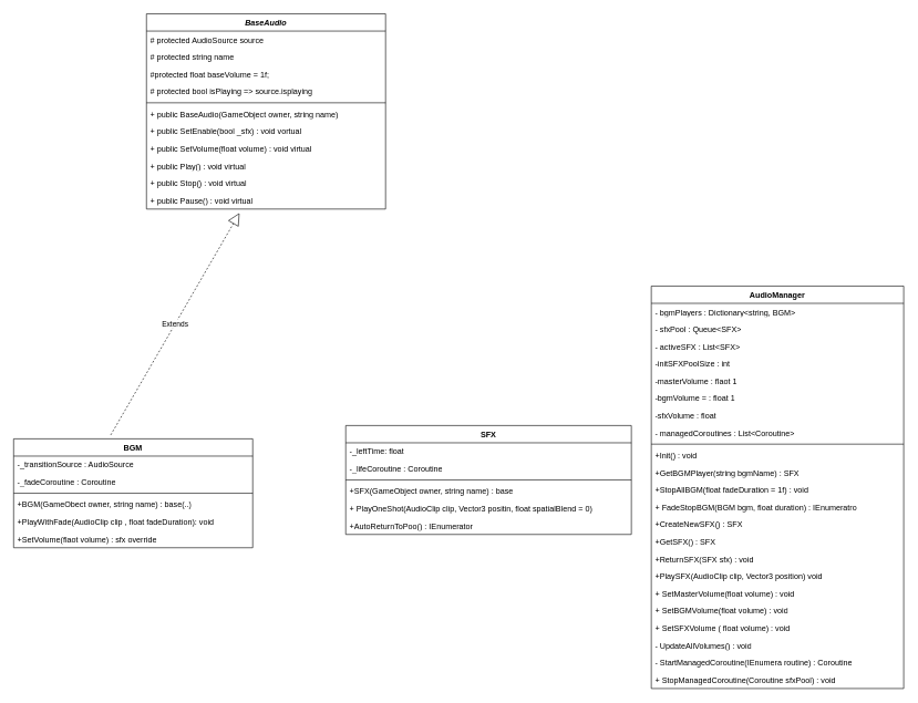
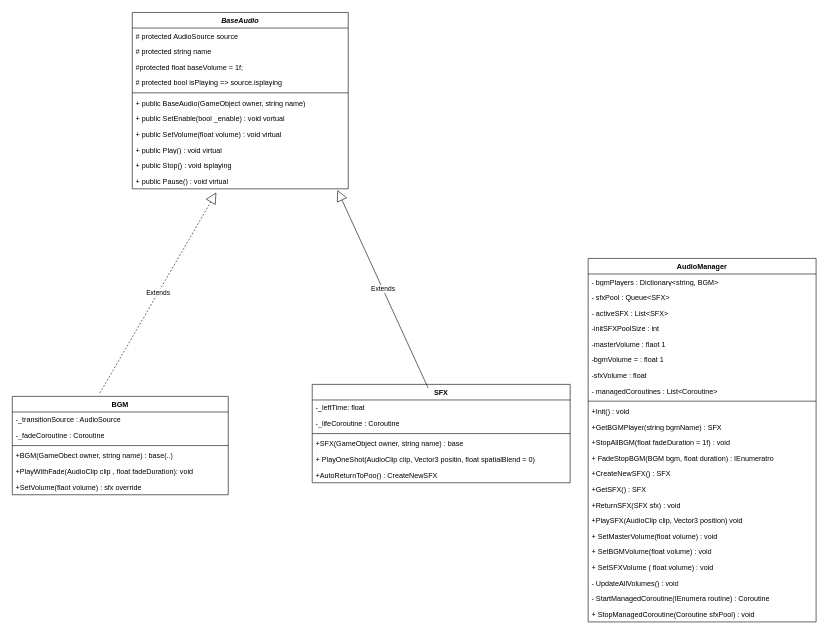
- <mxCell id="9" value="+ public SetEnable(bool _sfx) : void vortual" style="text;strokeColor=none;fillColor=none;align=left;verticalAlign=top;spacingLeft=4;spacingRight=4;overflow=hidden;rotatable=0;points=[[0,0.5],[1,0.5]];portConstraint=eastwest;whiteSpace=wrap;html=1;" vertex="1" parent="2"><mxGeometry y="164" width="360" height="26" as="geometry" /></mxCell>
+ <mxCell id="9" value="+ public SetEnable(bool _enable) : void vortual" style="text;strokeColor=none;fillColor=none;align=left;verticalAlign=top;spacingLeft=4;spacingRight=4;overflow=hidden;rotatable=0;points=[[0,0.5],[1,0.5]];portConstraint=eastwest;whiteSpace=wrap;html=1;" vertex="1" parent="2"><mxGeometry y="164" width="360" height="26" as="geometry" /></mxCell>
- <mxCell id="12" value="+ public Stop() : void virtual" style="text;strokeColor=none;fillColor=none;align=left;verticalAlign=top;spacingLeft=4;spacingRight=4;overflow=hidden;rotatable=0;points=[[0,0.5],[1,0.5]];portConstraint=eastwest;whiteSpace=wrap;html=1;" vertex="1" parent="2"><mxGeometry y="242" width="360" height="26" as="geometry" /></mxCell>
+ <mxCell id="12" value="+ public Stop() : void isplaying" style="text;strokeColor=none;fillColor=none;align=left;verticalAlign=top;spacingLeft=4;spacingRight=4;overflow=hidden;rotatable=0;points=[[0,0.5],[1,0.5]];portConstraint=eastwest;whiteSpace=wrap;html=1;" vertex="1" parent="2"><mxGeometry y="242" width="360" height="26" as="geometry" /></mxCell>
+ <mxCell id="29" value="Extends" style="endArrow=block;endSize=16;endFill=0;html=1;rounded=0;exitX=0.449;exitY=0.035;exitDx=0;exitDy=0;exitPerimeter=0;entryX=0.95;entryY=1.077;entryDx=0;entryDy=0;entryPerimeter=0;" edge="1" parent="1" source="22" target="13"><mxGeometry width="160" relative="1" as="geometry"><mxPoint x="630" y="900" as="sourcePoint" /><mxPoint x="630" y="480" as="targetPoint" /></mxGeometry></mxCell>
- <mxCell id="28" value="+AutoReturnToPoo() : IEnumerator" style="text;strokeColor=none;fillColor=none;align=left;verticalAlign=top;spacingLeft=4;spacingRight=4;overflow=hidden;rotatable=0;points=[[0,0.5],[1,0.5]];portConstraint=eastwest;whiteSpace=wrap;html=1;" vertex="1" parent="22"><mxGeometry y="138" width="430" height="26" as="geometry" /></mxCell>
+ <mxCell id="28" value="+AutoReturnToPoo() : CreateNewSFX" style="text;strokeColor=none;fillColor=none;align=left;verticalAlign=top;spacingLeft=4;spacingRight=4;overflow=hidden;rotatable=0;points=[[0,0.5],[1,0.5]];portConstraint=eastwest;whiteSpace=wrap;html=1;" vertex="1" parent="22"><mxGeometry y="138" width="430" height="26" as="geometry" /></mxCell>
